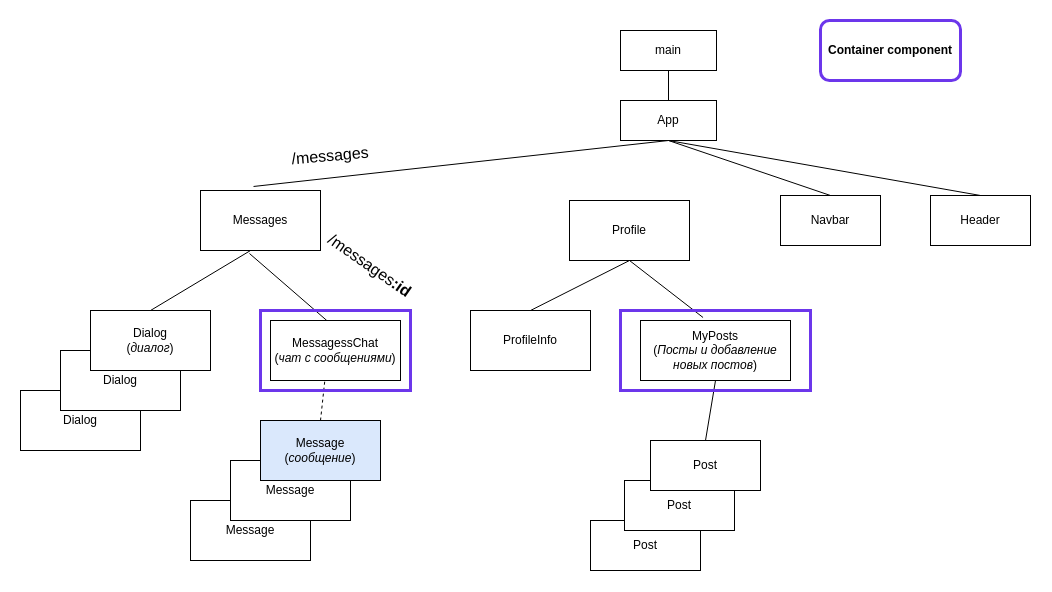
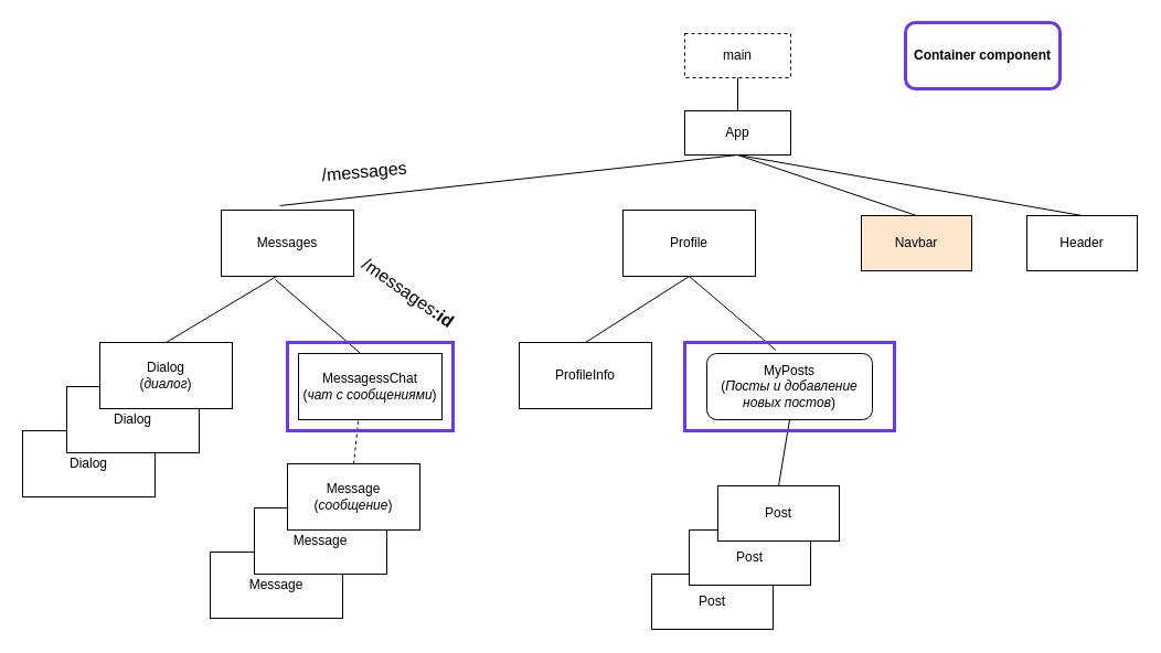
- <mxCell id="8" value="main" style="rounded=0;whiteSpace=wrap;html=1;" vertex="1" parent="1"><mxGeometry x="620" y="30" width="96" height="40" as="geometry" /></mxCell>
+ <mxCell id="8" value="main" style="rounded=0;whiteSpace=wrap;html=1;dashed=1;" vertex="1" parent="1"><mxGeometry x="620" y="30" width="96" height="40" as="geometry" /></mxCell>
- <mxCell id="28" value="Navbar" style="rounded=0;whiteSpace=wrap;html=1;" vertex="1" parent="1"><mxGeometry x="780" y="195" width="100" height="50" as="geometry" /></mxCell>
+ <mxCell id="28" value="Navbar" style="rounded=0;whiteSpace=wrap;html=1;fillColor=#ffe6cc;" vertex="1" parent="1"><mxGeometry x="780" y="195" width="100" height="50" as="geometry" /></mxCell>
- <mxCell id="21" value="Profile" style="rounded=0;whiteSpace=wrap;html=1;" vertex="1" parent="1"><mxGeometry x="569" y="200" width="120" height="60" as="geometry" /></mxCell>
+ <mxCell id="21" value="Profile" style="rounded=0;whiteSpace=wrap;html=1;" vertex="1" parent="1"><mxGeometry x="564" y="190" width="120" height="60" as="geometry" /></mxCell>
- <mxCell id="24" value="MyPosts&lt;br&gt;(&lt;i&gt;Посты и добавление новых постов&lt;/i&gt;)" style="rounded=0;whiteSpace=wrap;html=1;" vertex="1" parent="1"><mxGeometry x="640" y="320" width="150" height="60" as="geometry" /></mxCell>
+ <mxCell id="24" value="MyPosts&lt;br&gt;(&lt;i&gt;Посты и добавление новых постов&lt;/i&gt;)" style="whiteSpace=wrap;html=1;rounded=1;" vertex="1" parent="1"><mxGeometry x="640" y="320" width="150" height="60" as="geometry" /></mxCell>
- <mxCell id="19" value="Message&lt;br&gt;(&lt;i&gt;сообщение&lt;/i&gt;)" style="rounded=0;whiteSpace=wrap;html=1;fillColor=#dae8fc;" vertex="1" parent="1"><mxGeometry x="260" y="420" width="120" height="60" as="geometry" /></mxCell>
+ <mxCell id="19" value="Message&lt;br&gt;(&lt;i&gt;сообщение&lt;/i&gt;)" style="rounded=0;whiteSpace=wrap;html=1;" vertex="1" parent="1"><mxGeometry x="260" y="420" width="120" height="60" as="geometry" /></mxCell>
